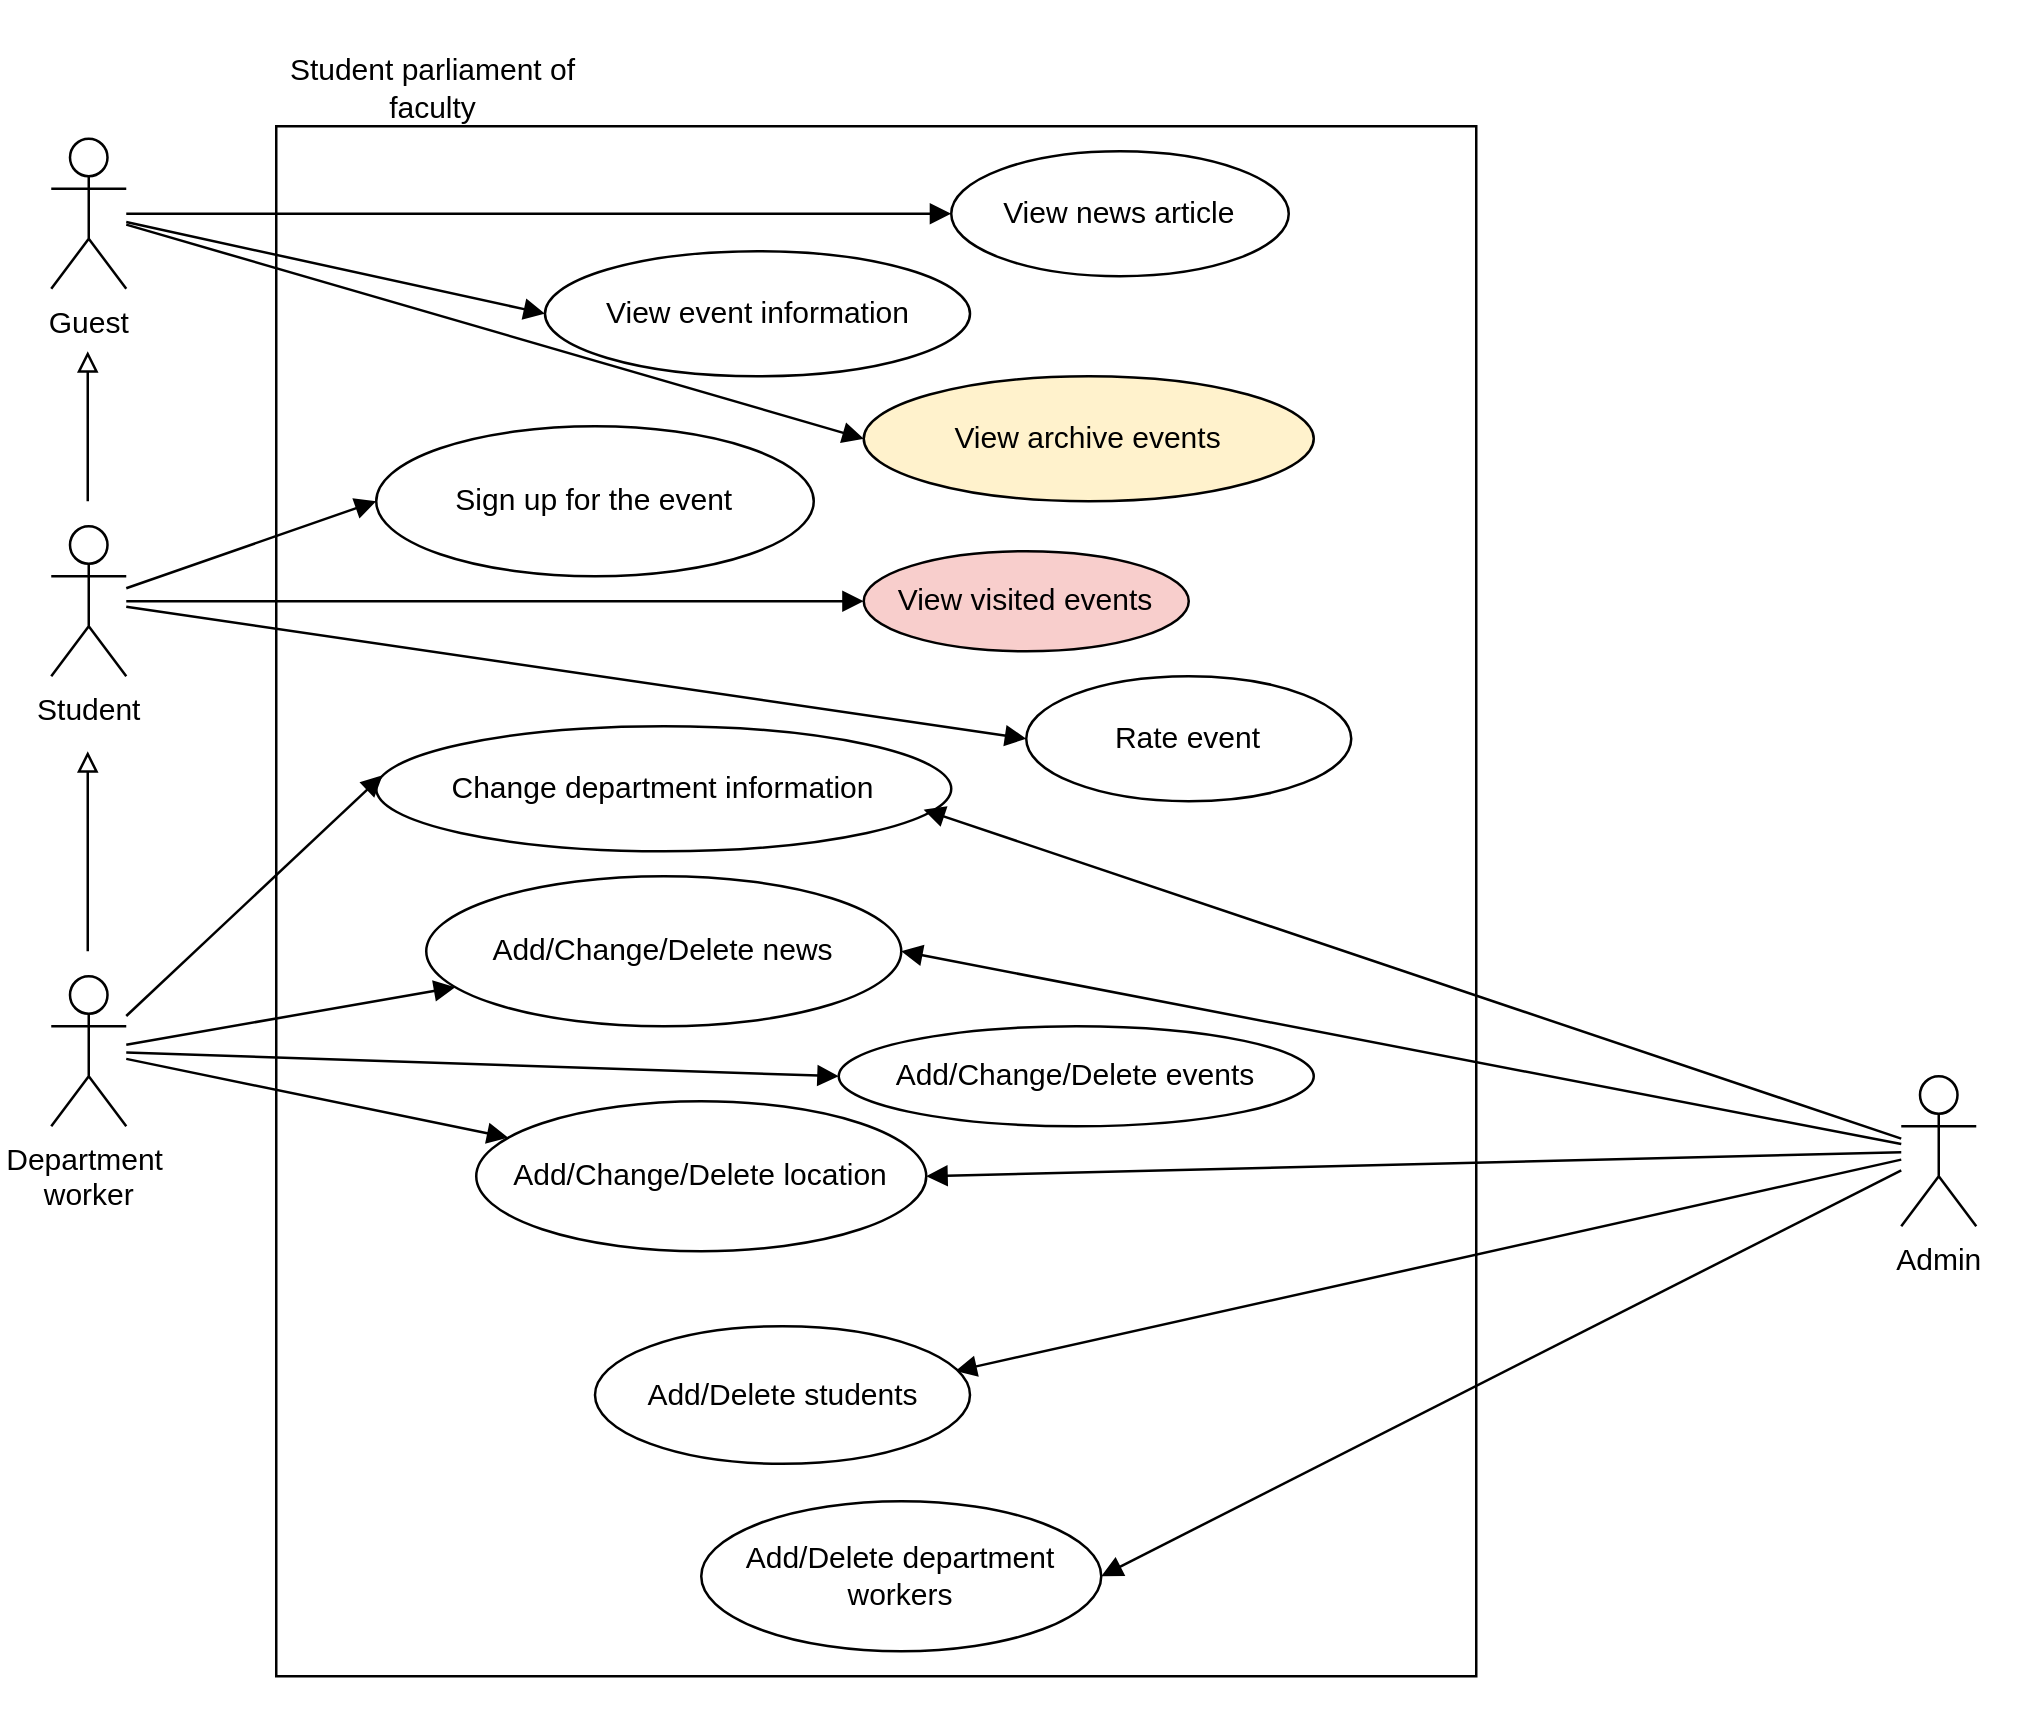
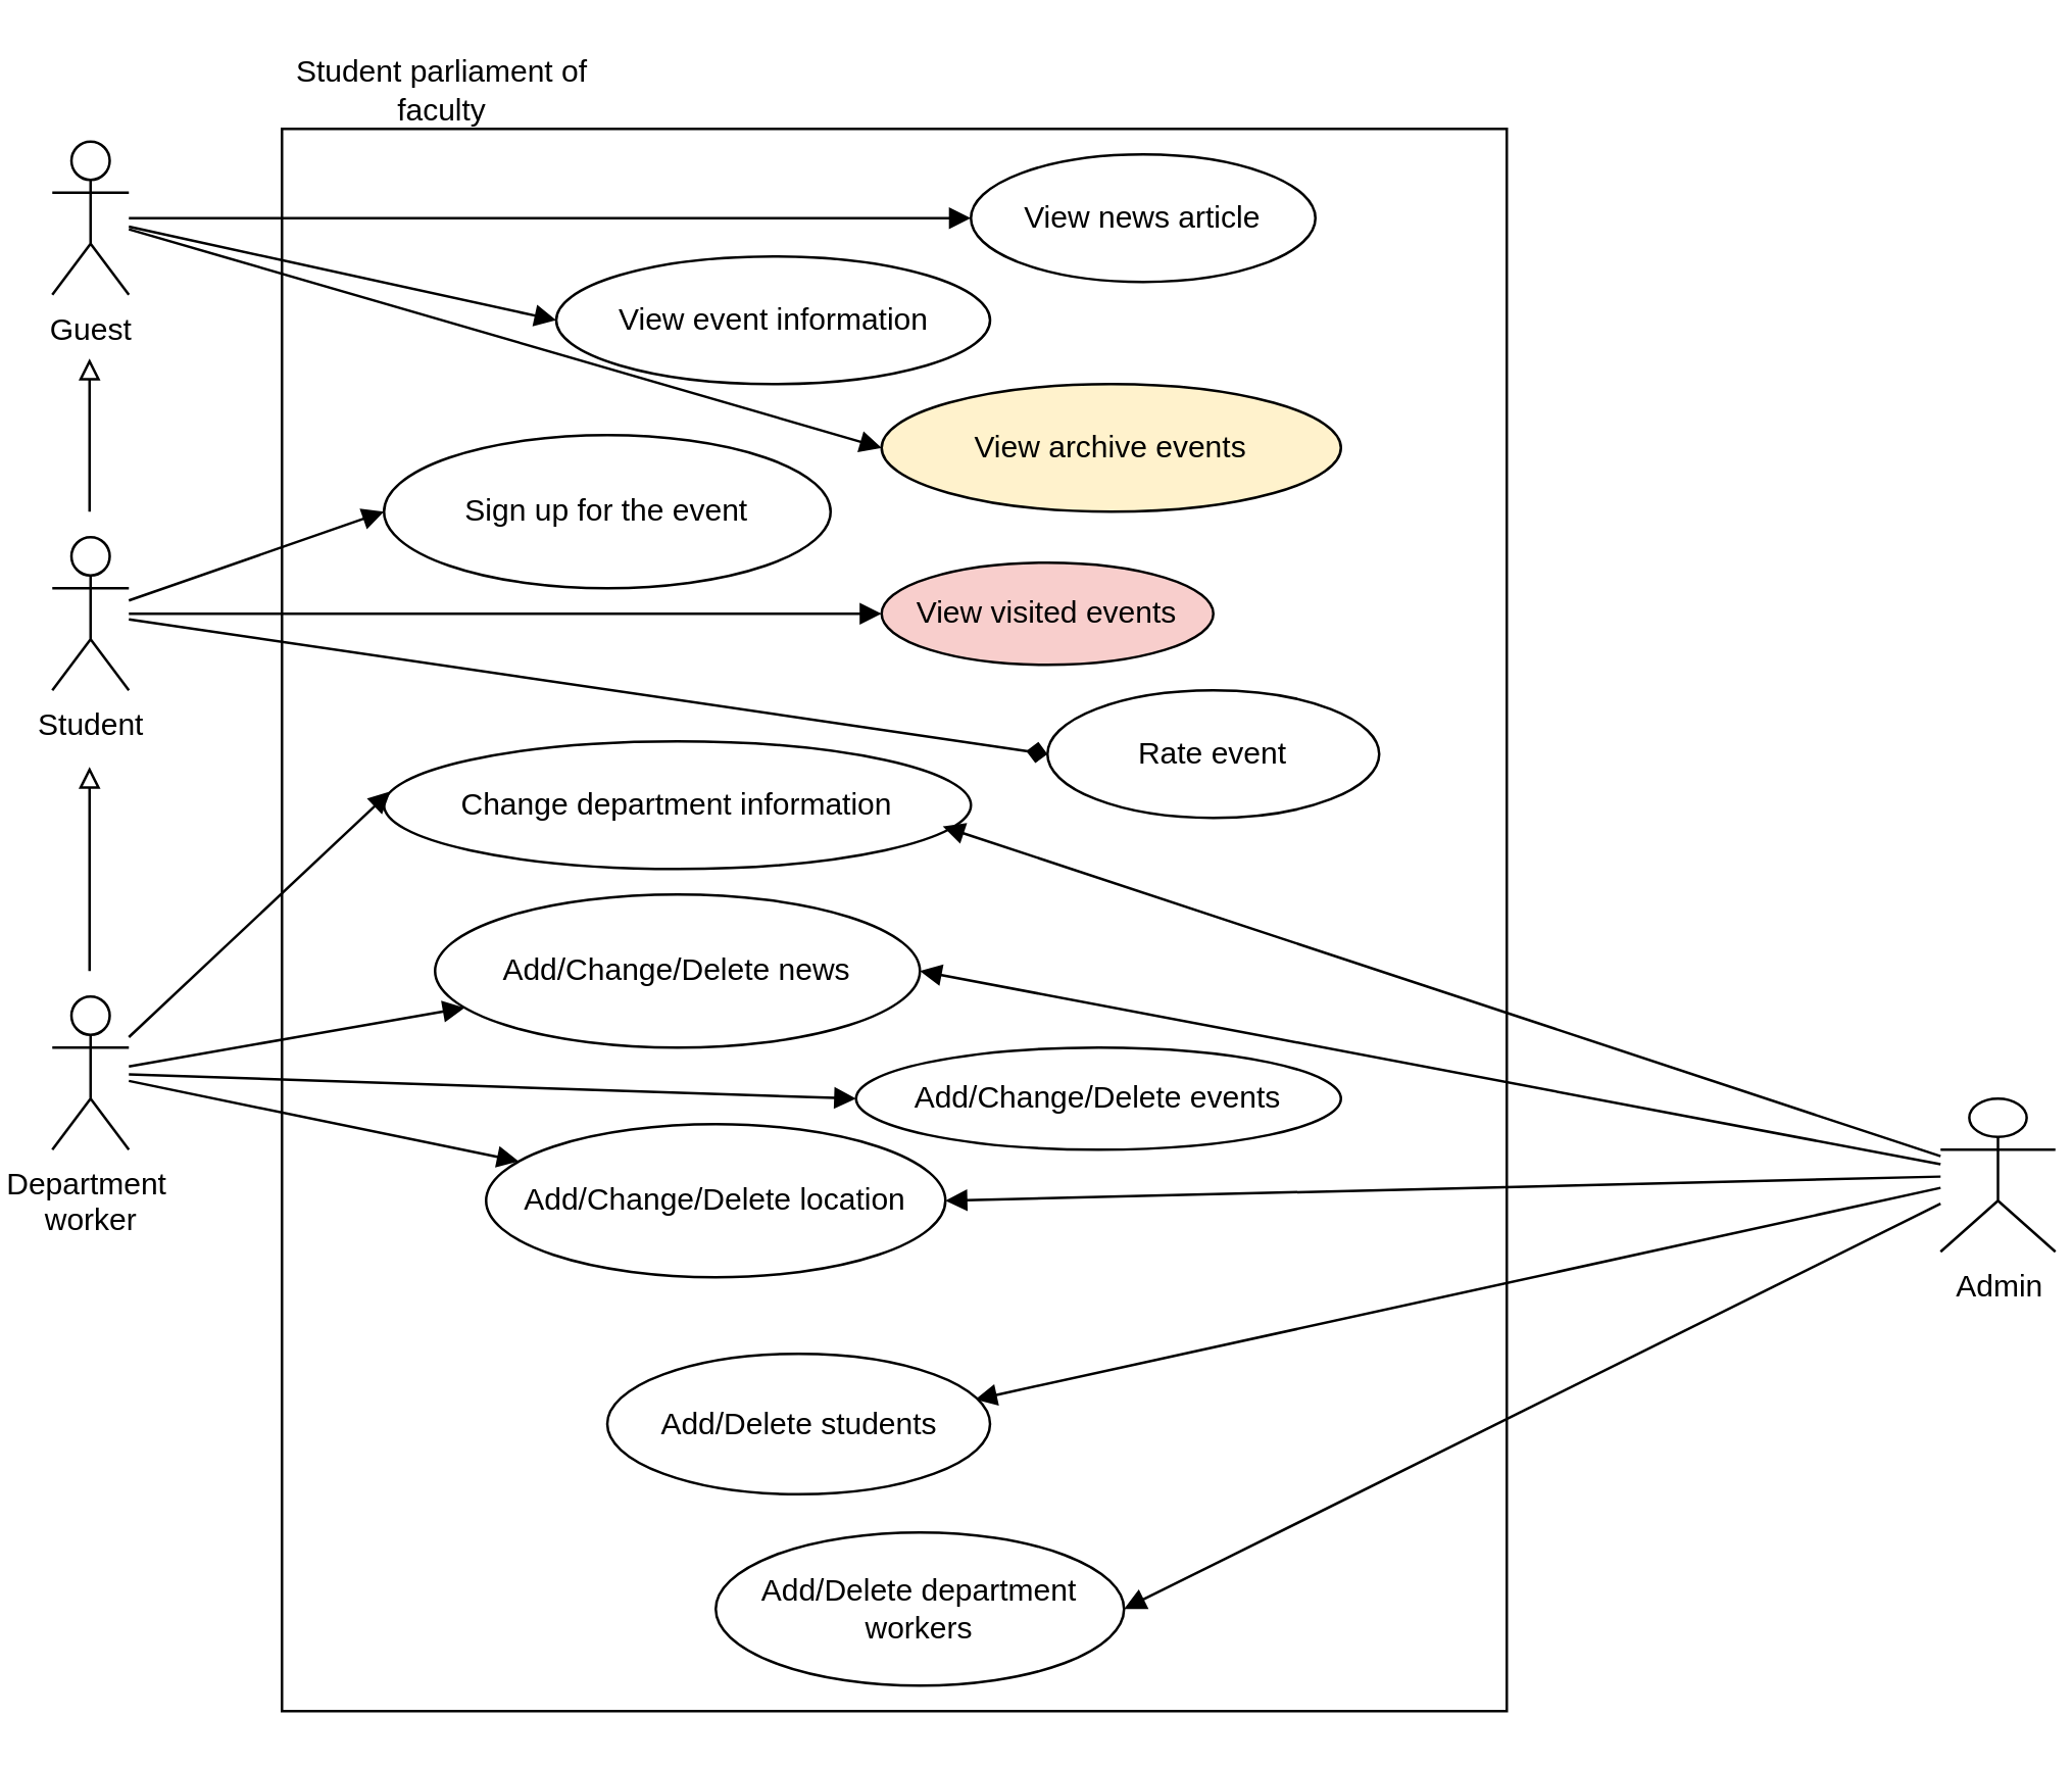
- <mxCell id="7" style="rounded=0;orthogonalLoop=1;jettySize=auto;html=1;entryX=0;entryY=0.5;entryDx=0;entryDy=0;endArrow=block;endFill=1;" edge="1" parent="1" source="9" target="34"><mxGeometry relative="1" as="geometry" /></mxCell>
+ <mxCell id="7" style="rounded=0;orthogonalLoop=1;jettySize=auto;html=1;entryX=0;entryY=0.5;entryDx=0;entryDy=0;endArrow=diamond;endFill=1;" edge="1" parent="1" source="9" target="34"><mxGeometry relative="1" as="geometry" /></mxCell>
- <mxCell id="27" value="Admin" style="shape=umlActor;verticalLabelPosition=bottom;verticalAlign=top;html=1;outlineConnect=0;" vertex="1" parent="1"><mxGeometry x="760" y="430" width="30" height="60" as="geometry" /></mxCell>
+ <mxCell id="27" value="Admin" style="shape=umlActor;verticalLabelPosition=bottom;verticalAlign=top;html=1;outlineConnect=0;" vertex="1" parent="1"><mxGeometry x="760" y="430" width="45" height="60" as="geometry" /></mxCell>
